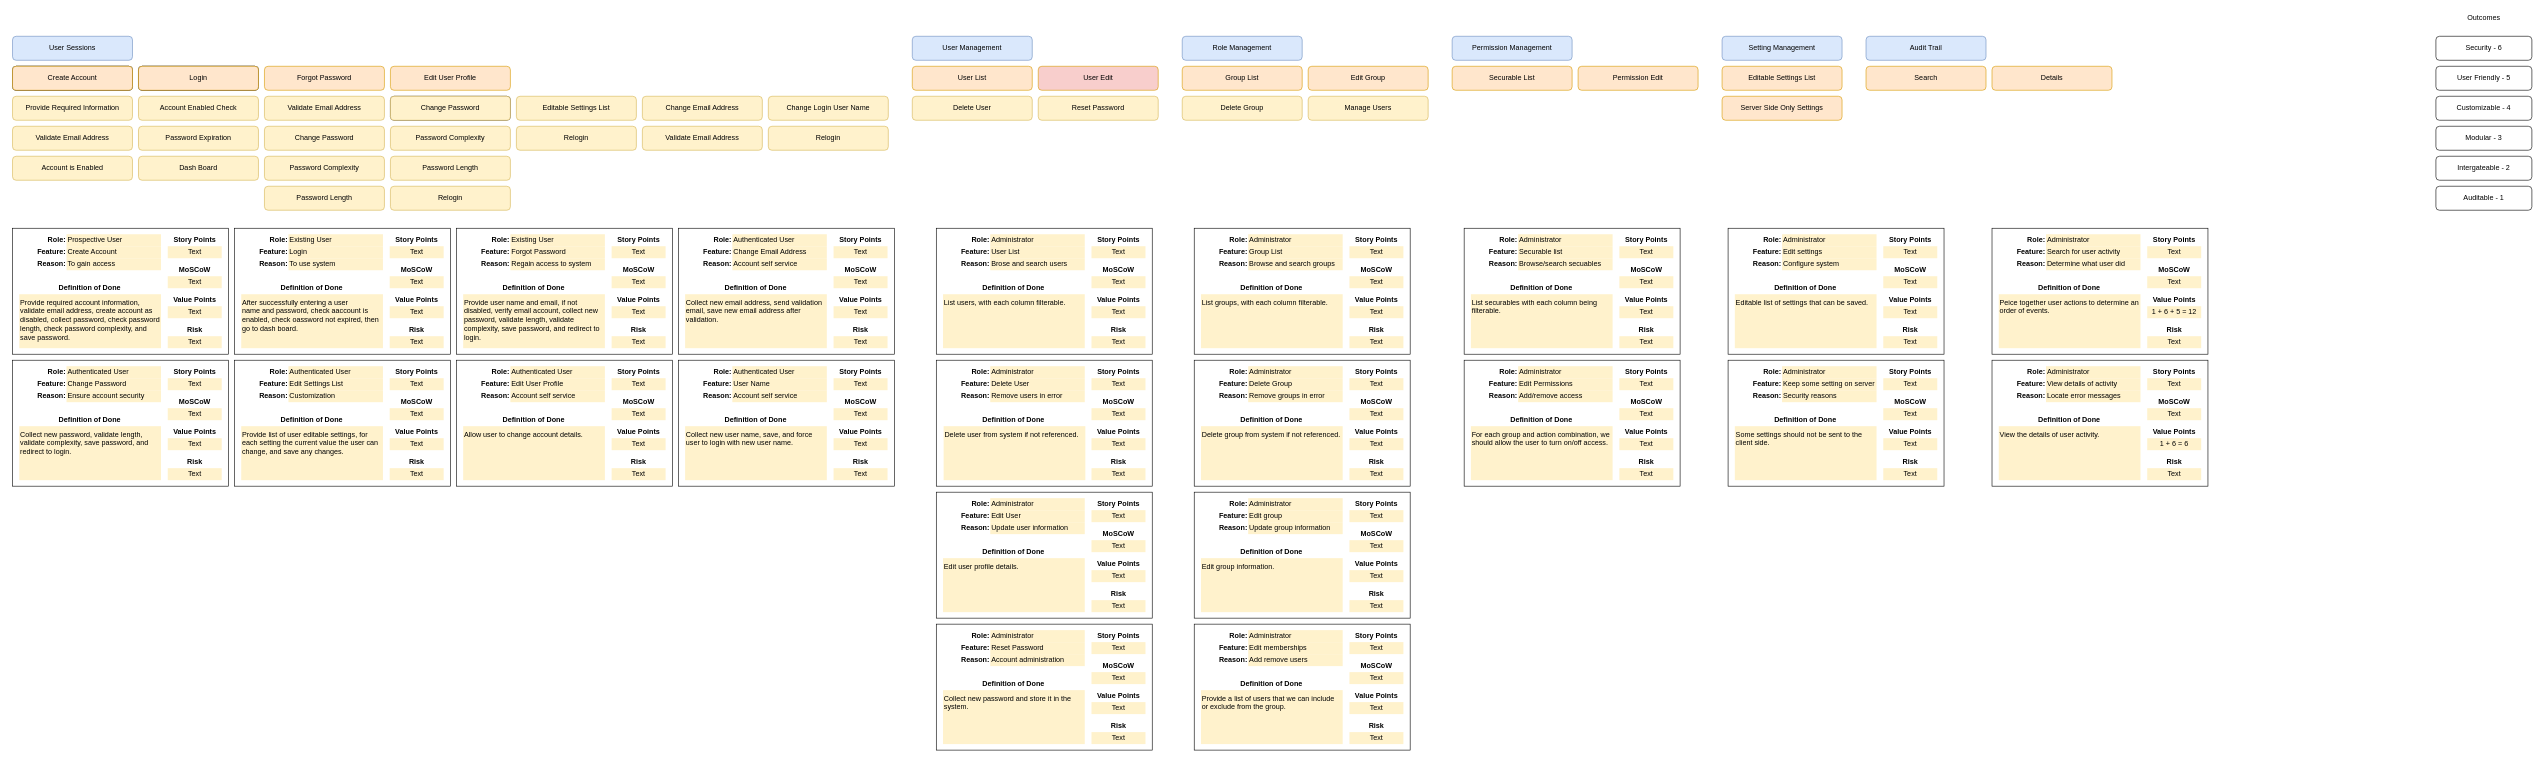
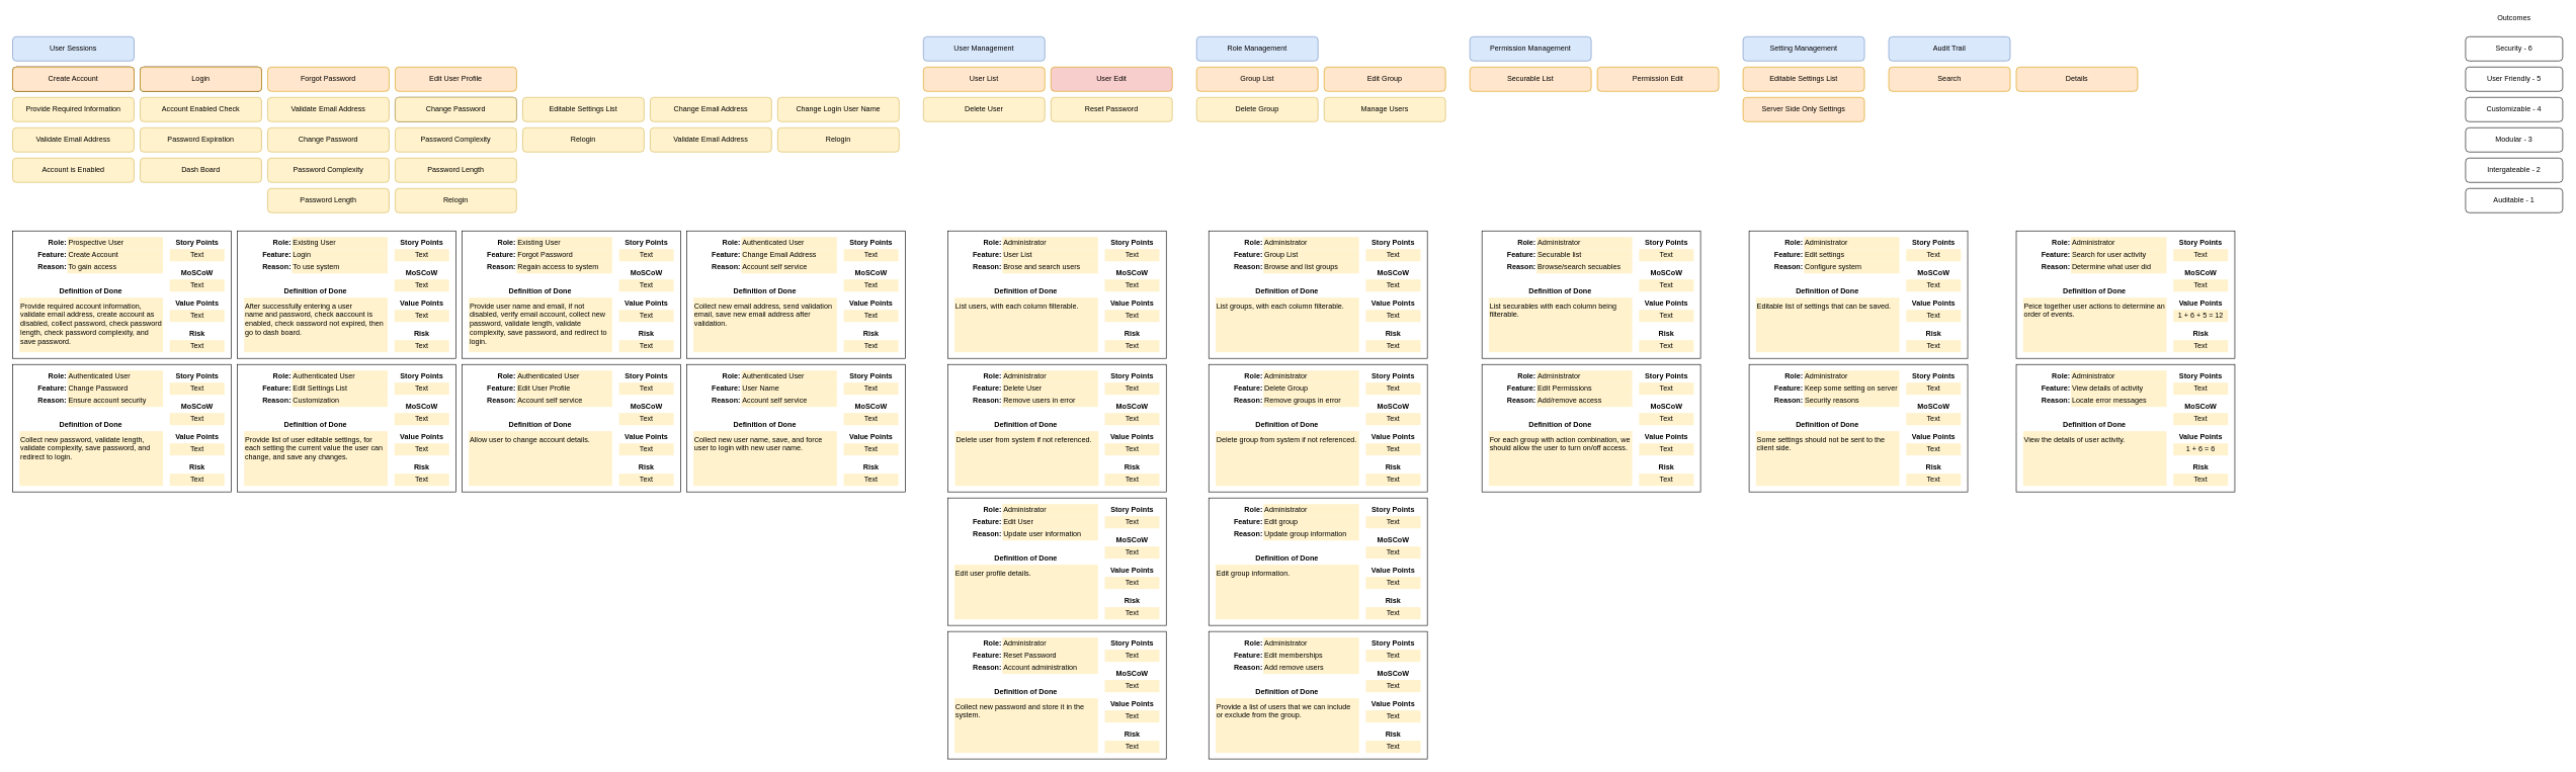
- <mxCell id="274" value="Browse and search groups" style="text;html=1;strokeColor=none;align=left;verticalAlign=middle;whiteSpace=wrap;rounded=0;fillColor=#FFF2CC;" parent="266" vertex="1"><mxGeometry x="90" y="50" width="157.5" height="20" as="geometry" /></mxCell>
+ <mxCell id="274" value="Browse and list groups" style="text;html=1;strokeColor=none;align=left;verticalAlign=middle;whiteSpace=wrap;rounded=0;fillColor=#FFF2CC;" parent="266" vertex="1"><mxGeometry x="90" y="50" width="157.5" height="20" as="geometry" /></mxCell>
- <mxCell id="365" value="For each group and action combination, we should allow the user to turn on/off access." style="text;html=1;strokeColor=none;align=left;verticalAlign=top;whiteSpace=wrap;rounded=0;fillColor=#FFF2CC;labelPosition=center;verticalLabelPosition=middle;" parent="356" vertex="1"><mxGeometry x="11.25" y="110" width="236.25" height="90" as="geometry" /></mxCell>
+ <mxCell id="365" value="For each group with action combination, we should allow the user to turn on/off access." style="text;html=1;strokeColor=none;align=left;verticalAlign=top;whiteSpace=wrap;rounded=0;fillColor=#FFF2CC;labelPosition=center;verticalLabelPosition=middle;" parent="356" vertex="1"><mxGeometry x="11.25" y="110" width="236.25" height="90" as="geometry" /></mxCell>
